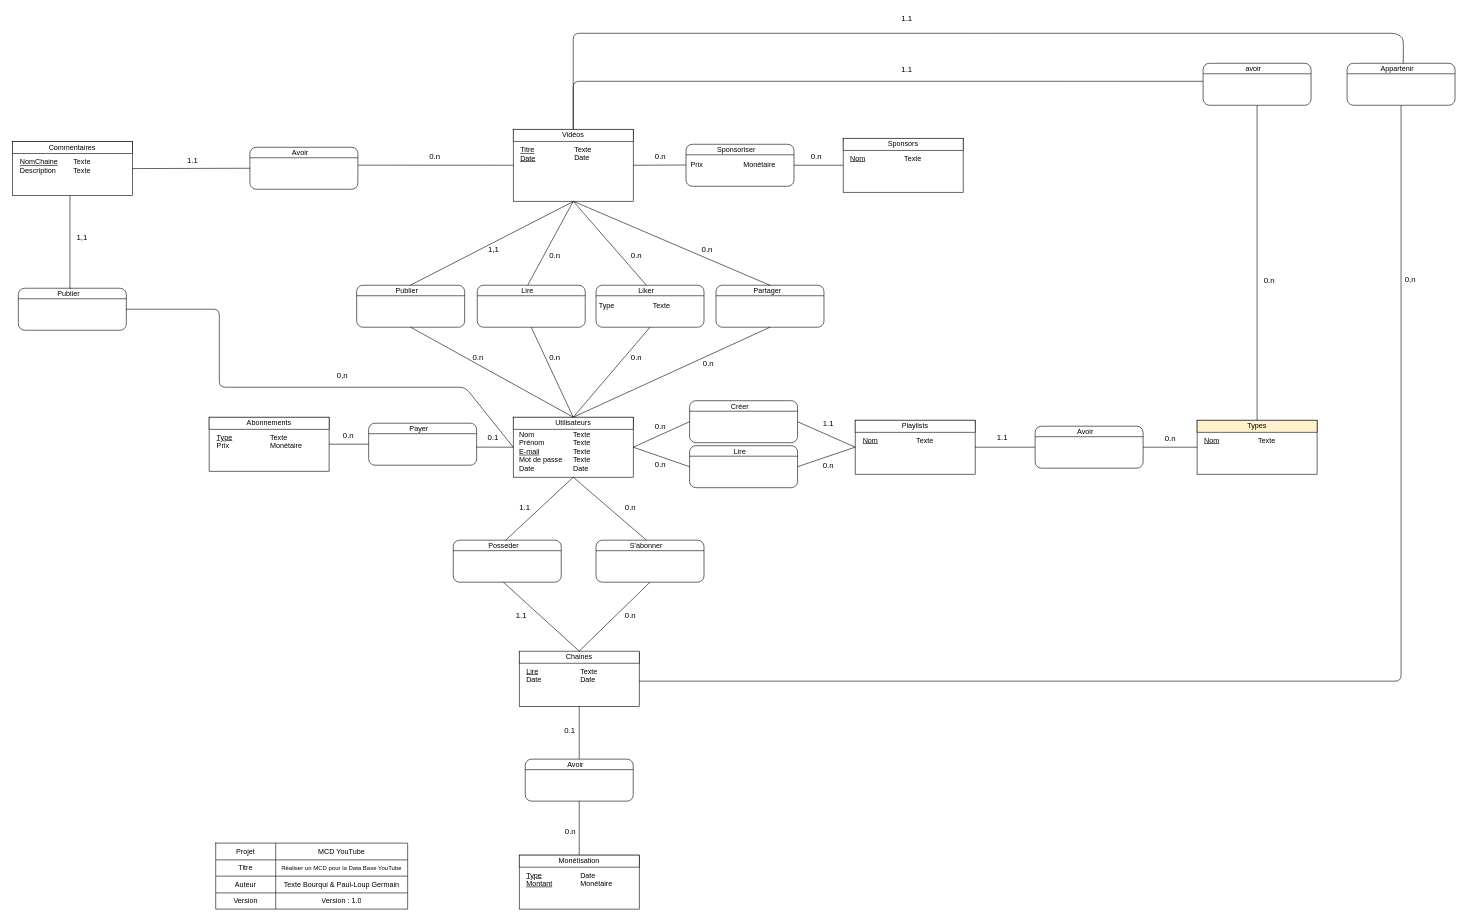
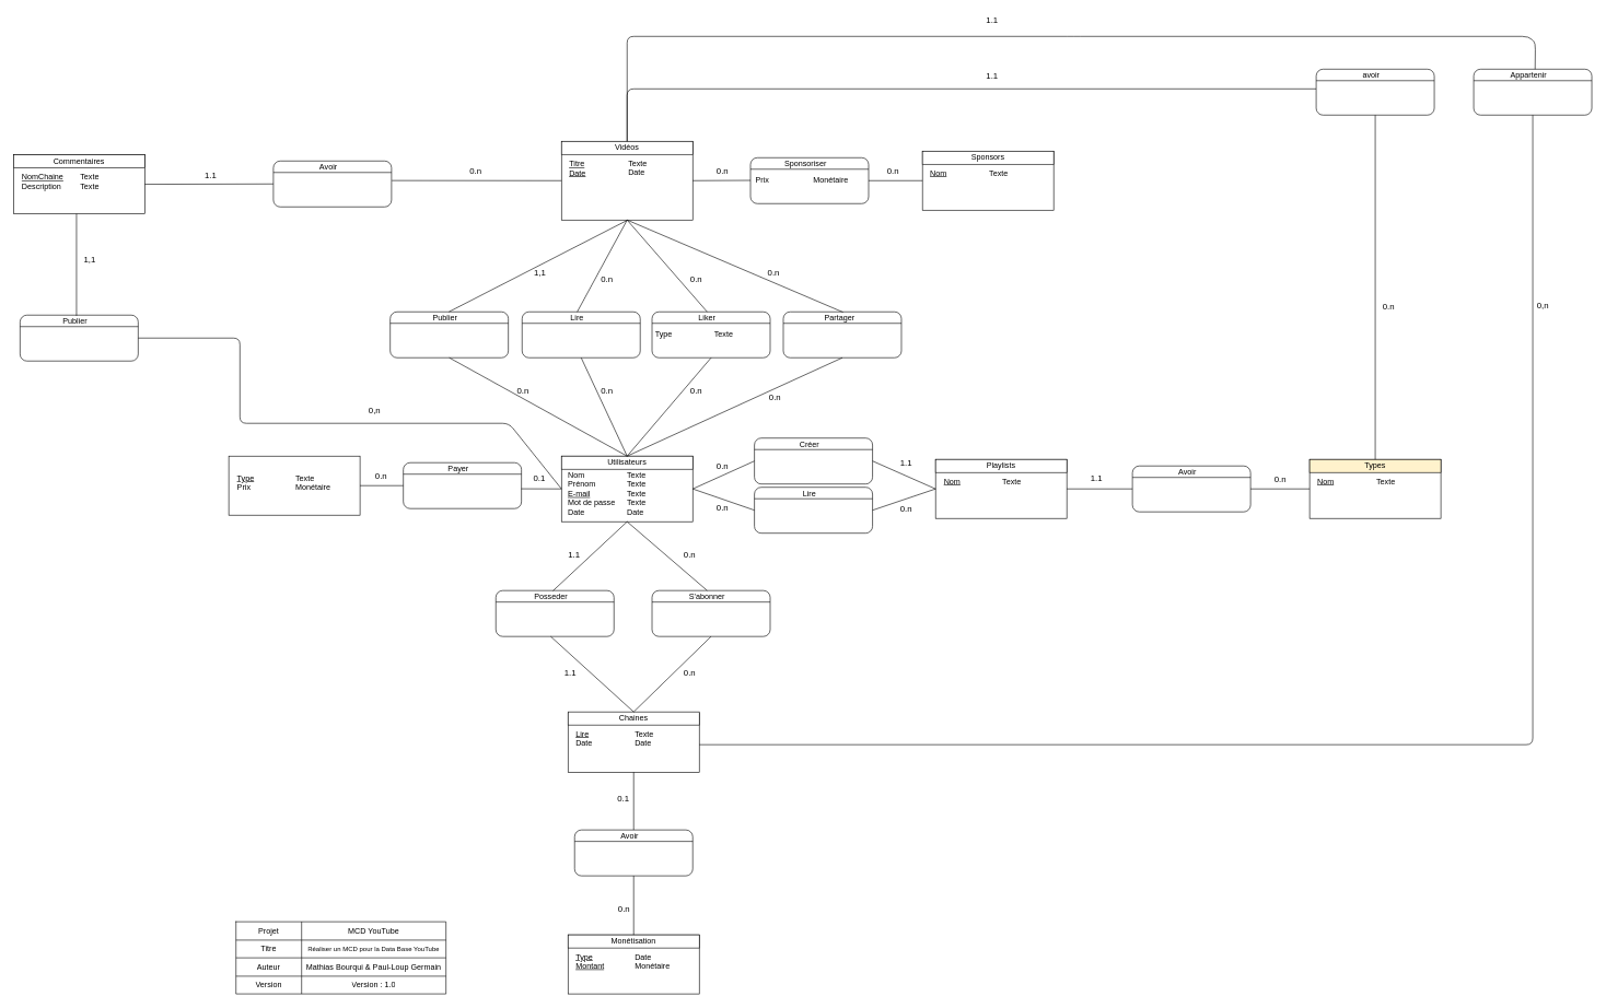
- <mxCell id="40" value="Abonnements" style="rounded=0;whiteSpace=wrap;html=1;" parent="1" vertex="1"><mxGeometry x="348" y="695" width="200" height="20" as="geometry" /></mxCell>
- <mxCell id="22" value="Texte Bourqui &amp;amp; Paul-Loup Germain" style="shape=partialRectangle;html=1;whiteSpace=wrap;connectable=0;overflow=hidden;fillColor=none;top=0;left=0;bottom=0;right=0;" parent="20" vertex="1"><mxGeometry x="100" width="220" height="28" as="geometry"><mxRectangle width="220" height="28" as="alternateBounds" /></mxGeometry></mxCell>
+ <mxCell id="22" value="Mathias Bourqui &amp;amp; Paul-Loup Germain" style="shape=partialRectangle;html=1;whiteSpace=wrap;connectable=0;overflow=hidden;fillColor=none;top=0;left=0;bottom=0;right=0;" parent="20" vertex="1"><mxGeometry x="100" width="220" height="28" as="geometry"><mxRectangle width="220" height="28" as="alternateBounds" /></mxGeometry></mxCell>
